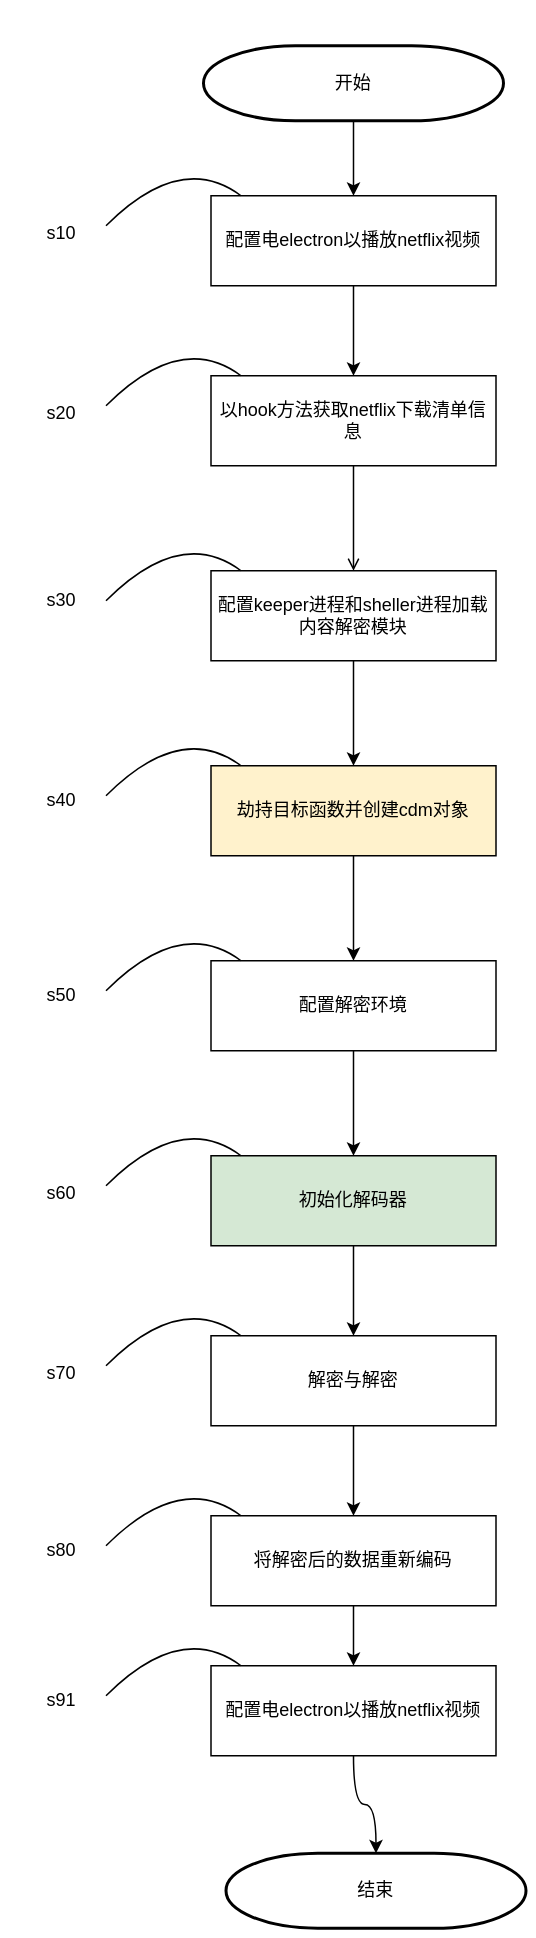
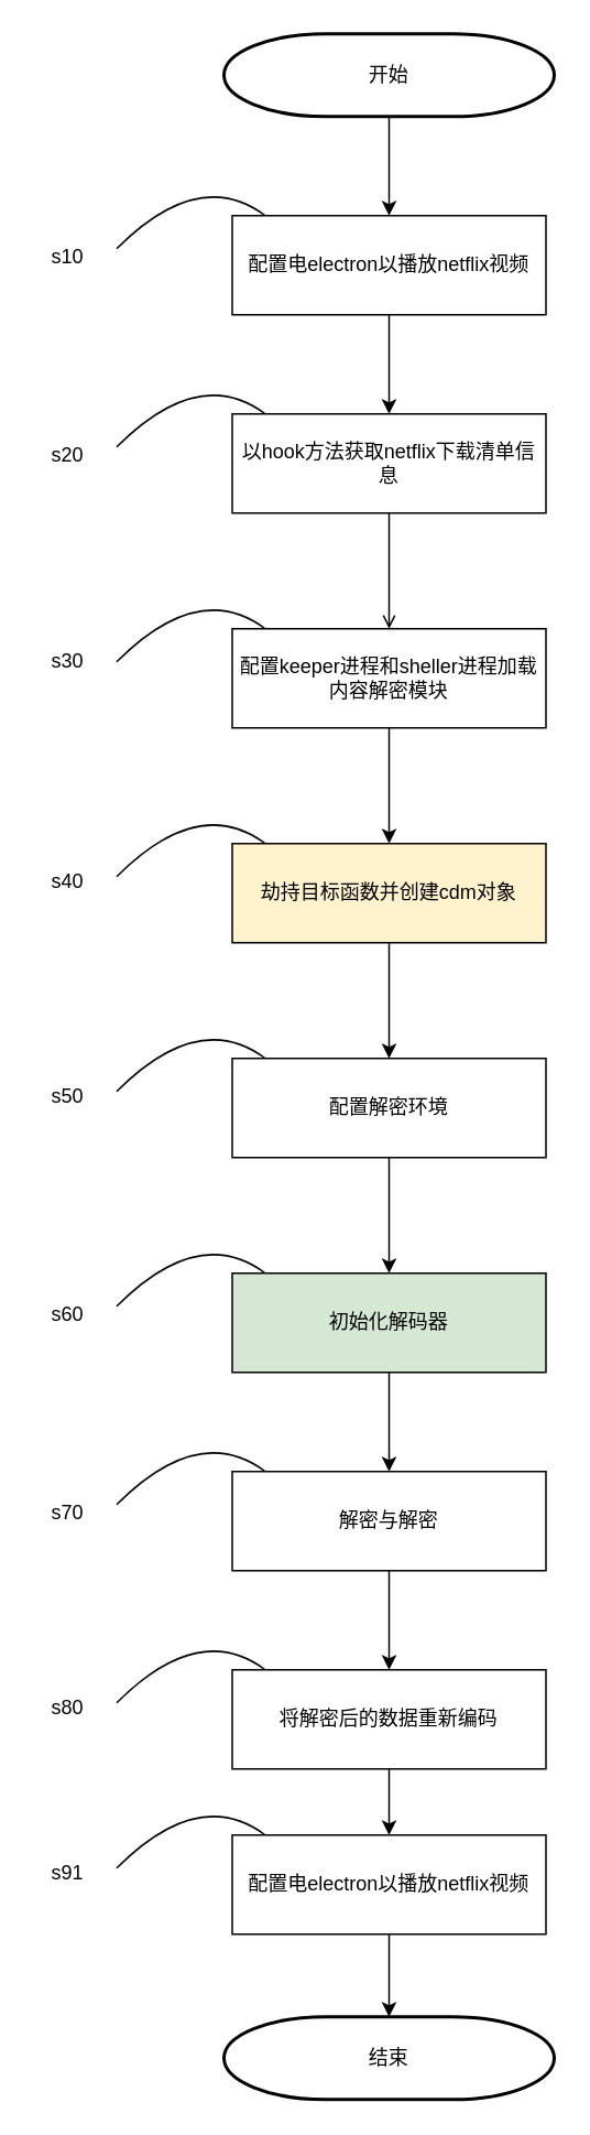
- <mxCell id="3" value="&lt;font style=&quot;vertical-align: inherit;&quot;&gt;&lt;font style=&quot;vertical-align: inherit;&quot;&gt;开始&lt;/font&gt;&lt;/font&gt;" style="strokeWidth=2;html=1;shape=mxgraph.flowchart.terminator;whiteSpace=wrap;" vertex="1" parent="1"><mxGeometry x="135" y="30" width="200" height="50" as="geometry" /></mxCell>
+ <mxCell id="3" value="&lt;font style=&quot;vertical-align: inherit;&quot;&gt;&lt;font style=&quot;vertical-align: inherit;&quot;&gt;开始&lt;/font&gt;&lt;/font&gt;" style="strokeWidth=2;html=1;shape=mxgraph.flowchart.terminator;whiteSpace=wrap;" vertex="1" parent="1"><mxGeometry x="135" y="20" width="200" height="50" as="geometry" /></mxCell>
- <mxCell id="28" value="&lt;font style=&quot;vertical-align: inherit;&quot;&gt;&lt;font style=&quot;vertical-align: inherit;&quot;&gt;&lt;font style=&quot;vertical-align: inherit;&quot;&gt;&lt;font style=&quot;vertical-align: inherit;&quot;&gt;结束&lt;/font&gt;&lt;/font&gt;&lt;/font&gt;&lt;/font&gt;" style="strokeWidth=2;html=1;shape=mxgraph.flowchart.terminator;whiteSpace=wrap;" vertex="1" parent="1"><mxGeometry x="150" y="1235" width="200" height="50" as="geometry" /></mxCell>
+ <mxCell id="28" value="&lt;font style=&quot;vertical-align: inherit;&quot;&gt;&lt;font style=&quot;vertical-align: inherit;&quot;&gt;&lt;font style=&quot;vertical-align: inherit;&quot;&gt;&lt;font style=&quot;vertical-align: inherit;&quot;&gt;结束&lt;/font&gt;&lt;/font&gt;&lt;/font&gt;&lt;/font&gt;" style="strokeWidth=2;html=1;shape=mxgraph.flowchart.terminator;whiteSpace=wrap;" vertex="1" parent="1"><mxGeometry x="135" y="1220" width="200" height="50" as="geometry" /></mxCell>
